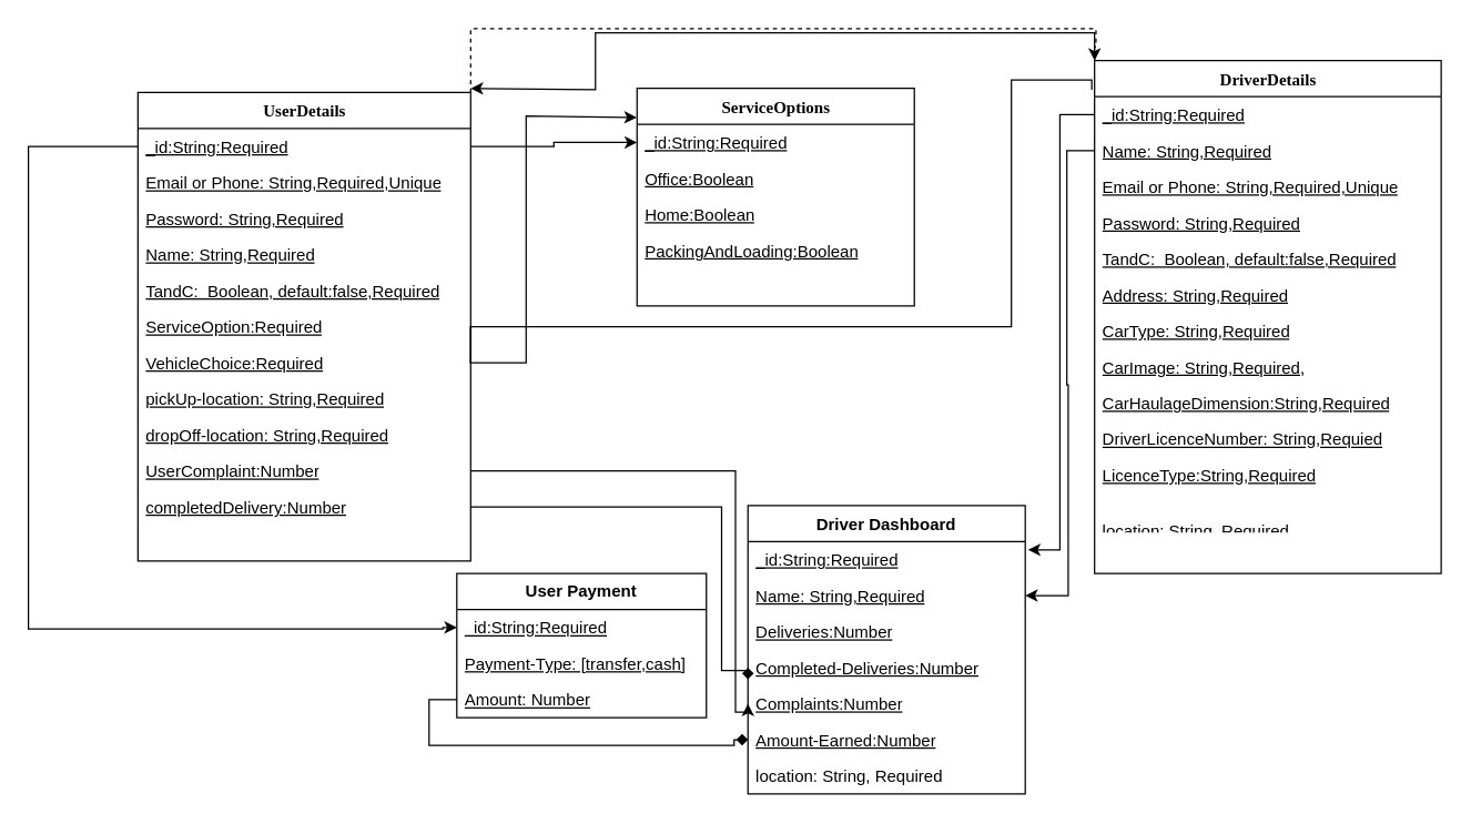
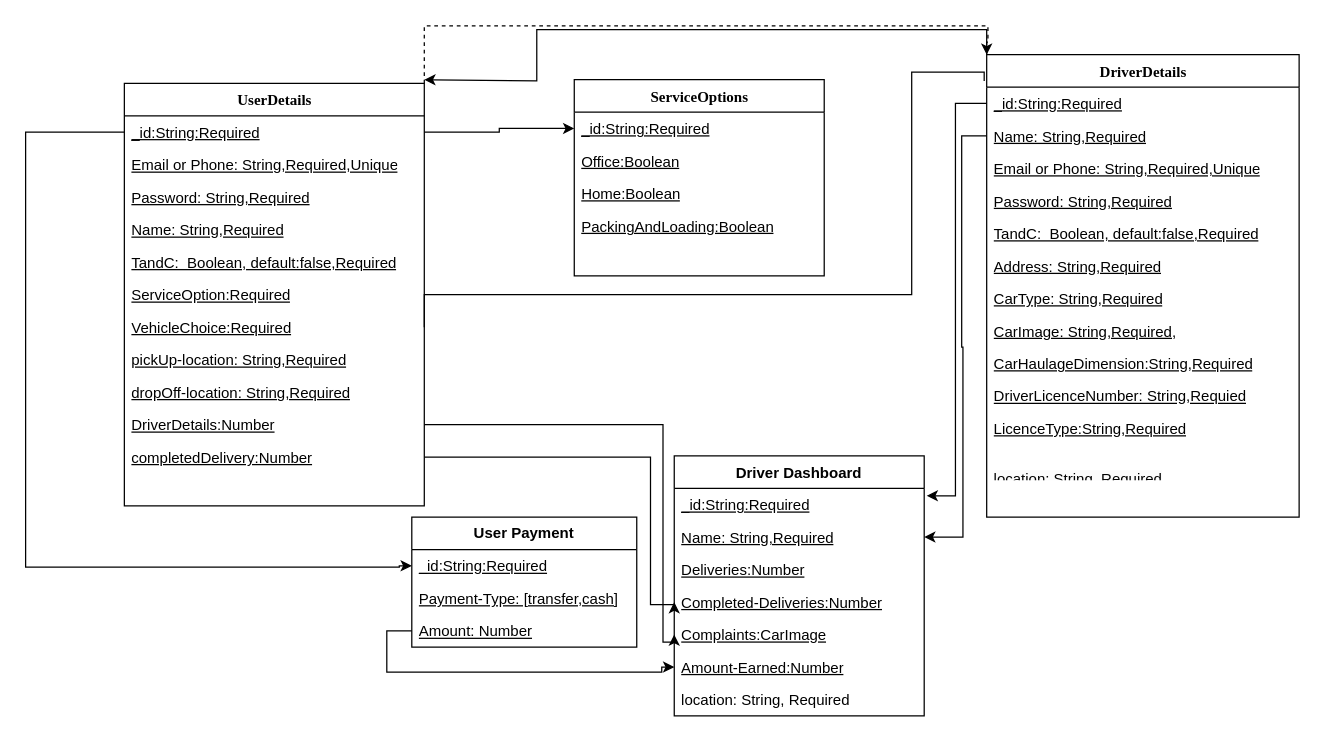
- <mxCell id="34" style="edgeStyle=orthogonalEdgeStyle;rounded=0;orthogonalLoop=1;jettySize=auto;html=1;exitX=1;exitY=0.5;exitDx=0;exitDy=0;entryX=-0.001;entryY=0.134;entryDx=0;entryDy=0;entryPerimeter=0;" parent="1" source="9" target="29" edge="1"><mxGeometry relative="1" as="geometry"><mxPoint x="379" y="93" as="targetPoint" /><Array as="points"><mxPoint x="379" y="261" /><mxPoint x="379" y="83" /><mxPoint x="459" y="83" /></Array></mxGeometry></mxCell>
- <mxCell id="13" value="UserComplaint:Number" style="text;html=1;strokeColor=none;fillColor=none;align=left;verticalAlign=top;spacingLeft=4;spacingRight=4;whiteSpace=wrap;overflow=hidden;rotatable=0;points=[[0,0.5],[1,0.5]];portConstraint=eastwest;fontStyle=4" parent="3" vertex="1"><mxGeometry y="260" width="240" height="26" as="geometry" /></mxCell>
+ <mxCell id="13" value="DriverDetails:Number" style="text;html=1;strokeColor=none;fillColor=none;align=left;verticalAlign=top;spacingLeft=4;spacingRight=4;whiteSpace=wrap;overflow=hidden;rotatable=0;points=[[0,0.5],[1,0.5]];portConstraint=eastwest;fontStyle=4" parent="3" vertex="1"><mxGeometry y="260" width="240" height="26" as="geometry" /></mxCell>
- <mxCell id="54" style="edgeStyle=orthogonalEdgeStyle;rounded=0;orthogonalLoop=1;jettySize=auto;html=1;exitX=1;exitY=0.5;exitDx=0;exitDy=0;entryX=0;entryY=0.5;entryDx=0;entryDy=0;endArrow=diamond;" parent="1" source="14" target="41" edge="1"><mxGeometry relative="1" as="geometry"><mxPoint x="519" y="483" as="targetPoint" /><Array as="points"><mxPoint x="520" y="365" /><mxPoint x="520" y="483" /><mxPoint x="539" y="483" /></Array></mxGeometry></mxCell>
+ <mxCell id="54" style="edgeStyle=orthogonalEdgeStyle;rounded=0;orthogonalLoop=1;jettySize=auto;html=1;exitX=1;exitY=0.5;exitDx=0;exitDy=0;entryX=0;entryY=0.5;entryDx=0;entryDy=0;" parent="1" source="14" target="41" edge="1"><mxGeometry relative="1" as="geometry"><mxPoint x="519" y="483" as="targetPoint" /><Array as="points"><mxPoint x="520" y="365" /><mxPoint x="520" y="483" /><mxPoint x="539" y="483" /></Array></mxGeometry></mxCell>
- <mxCell id="42" value="Complaints:Number" style="text;strokeColor=none;fillColor=none;align=left;verticalAlign=top;spacingLeft=4;spacingRight=4;overflow=hidden;rotatable=0;points=[[0,0.5],[1,0.5]];portConstraint=eastwest;whiteSpace=wrap;html=1;fontStyle=4" parent="37" vertex="1"><mxGeometry y="130" width="200" height="26" as="geometry" /></mxCell>
+ <mxCell id="42" value="Complaints:CarImage" style="text;strokeColor=none;fillColor=none;align=left;verticalAlign=top;spacingLeft=4;spacingRight=4;overflow=hidden;rotatable=0;points=[[0,0.5],[1,0.5]];portConstraint=eastwest;whiteSpace=wrap;html=1;fontStyle=4" parent="37" vertex="1"><mxGeometry y="130" width="200" height="26" as="geometry" /></mxCell>
- <mxCell id="52" style="edgeStyle=orthogonalEdgeStyle;rounded=0;orthogonalLoop=1;jettySize=auto;html=1;exitX=0;exitY=0.5;exitDx=0;exitDy=0;entryX=0;entryY=0.5;entryDx=0;entryDy=0;endArrow=diamond;" parent="1" source="48" target="43" edge="1"><mxGeometry relative="1" as="geometry" /></mxCell>
+ <mxCell id="52" style="edgeStyle=orthogonalEdgeStyle;rounded=0;orthogonalLoop=1;jettySize=auto;html=1;exitX=0;exitY=0.5;exitDx=0;exitDy=0;entryX=0;entryY=0.5;entryDx=0;entryDy=0;" parent="1" source="48" target="43" edge="1"><mxGeometry relative="1" as="geometry" /></mxCell>
